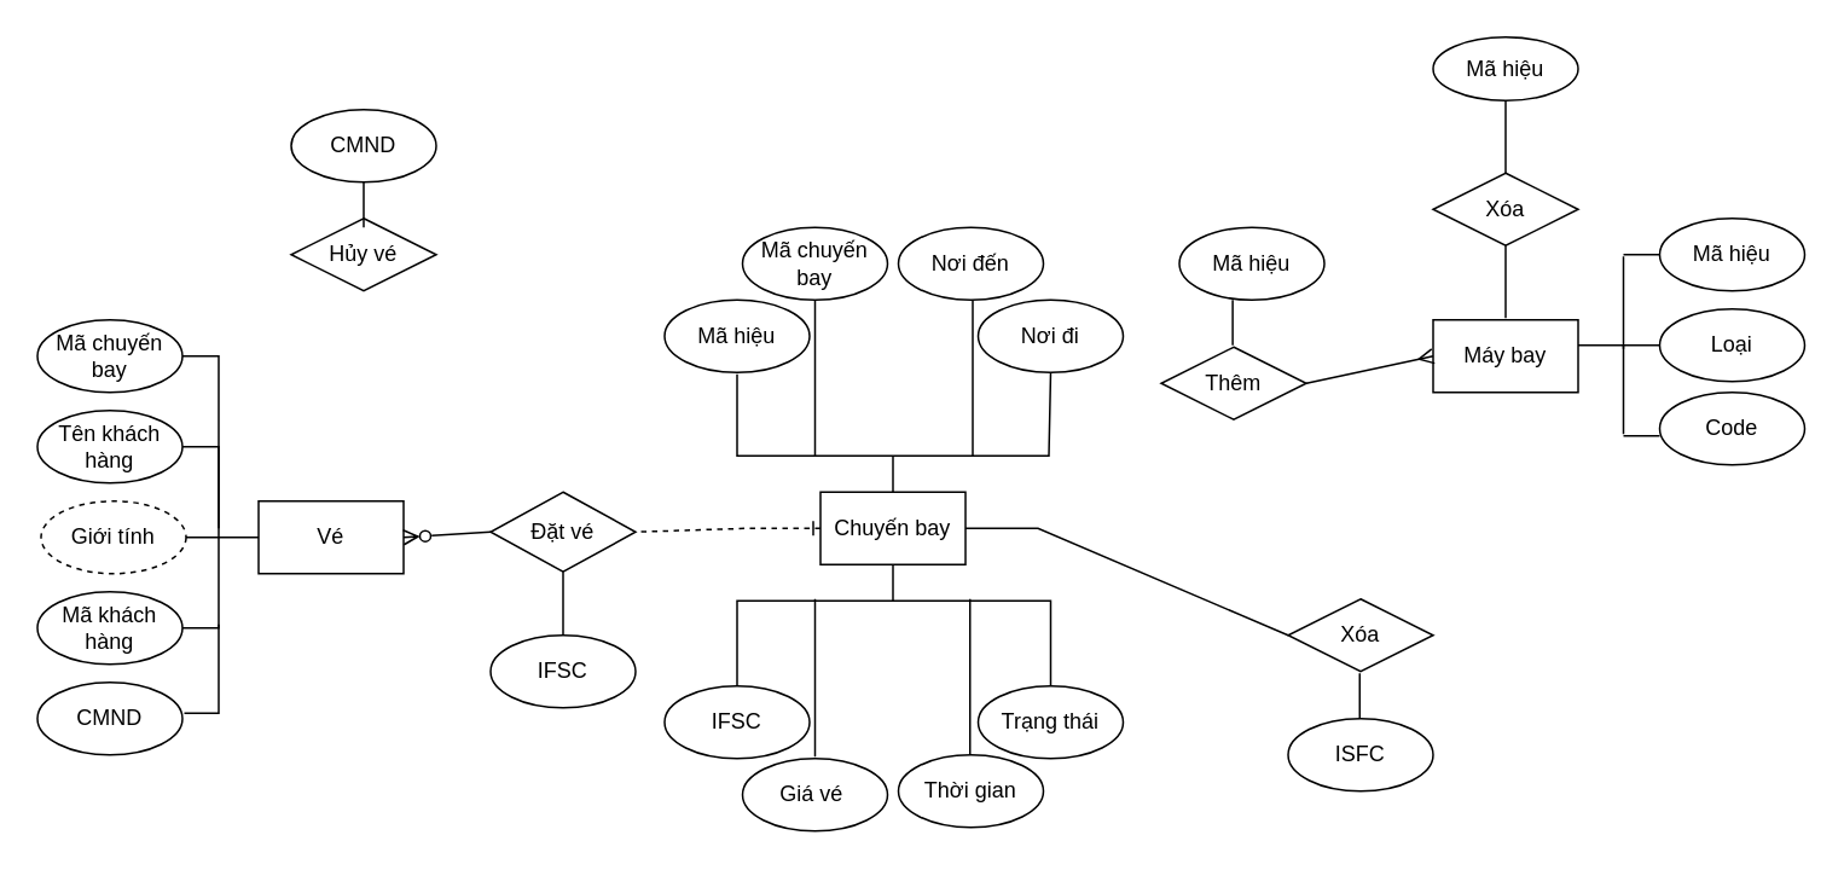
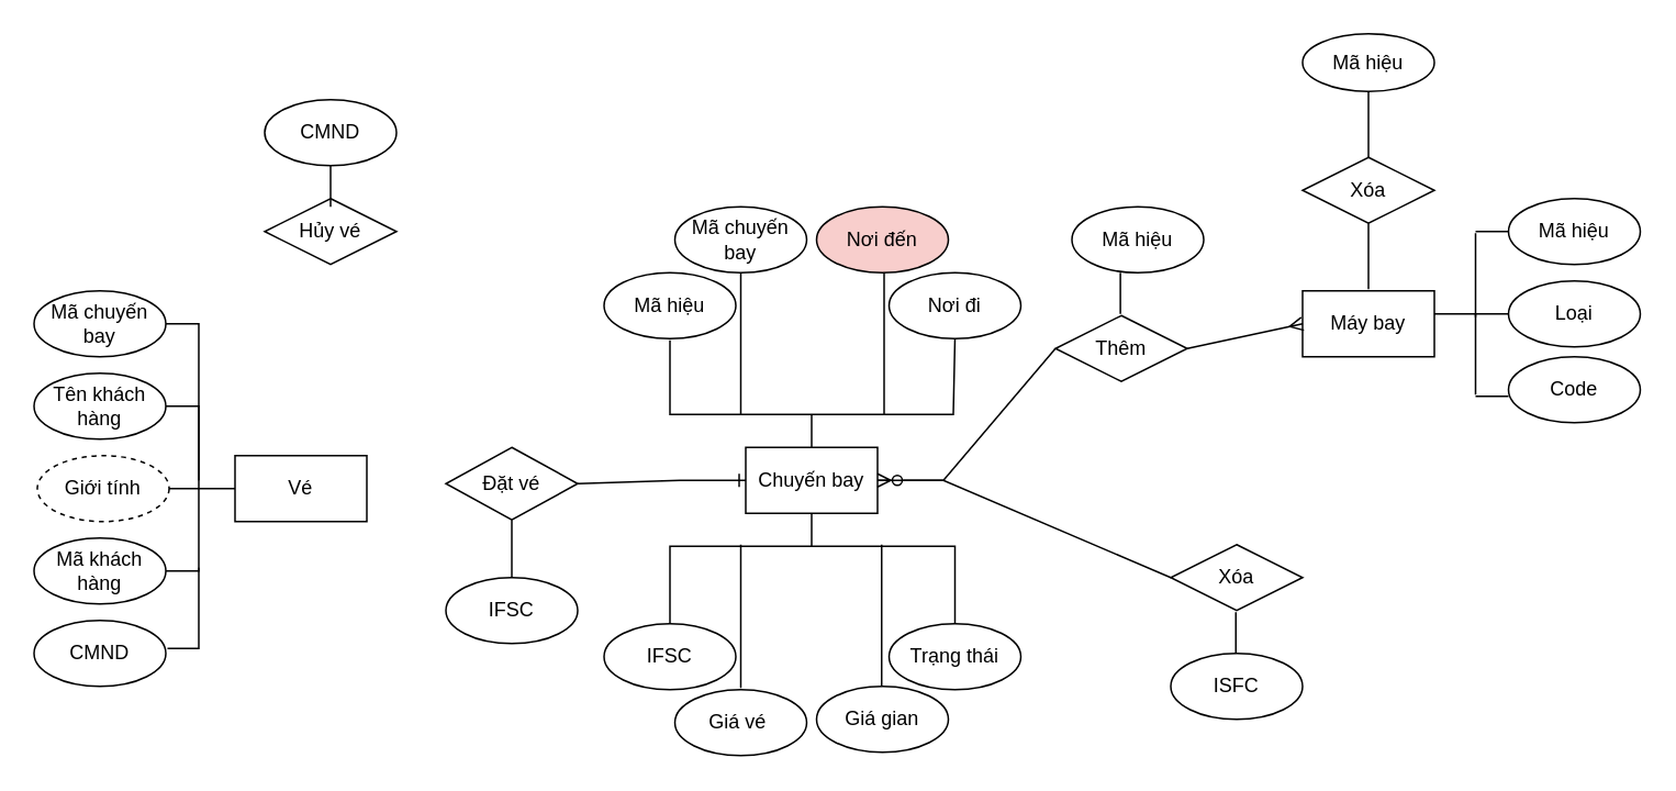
- <mxCell id="51" value="Nơi&amp;nbsp;đến" style="ellipse;whiteSpace=wrap;html=1;" vertex="1" parent="1"><mxGeometry x="495" y="125" width="80" height="40" as="geometry" /></mxCell>
+ <mxCell id="51" value="Nơi&amp;nbsp;đến" style="ellipse;whiteSpace=wrap;html=1;fillColor=#f8cecc;" vertex="1" parent="1"><mxGeometry x="495" y="125" width="80" height="40" as="geometry" /></mxCell>
+ <mxCell id="35" value="" style="endArrow=none;html=1;rounded=0;exitX=1;exitY=0.5;exitDx=0;exitDy=0;startArrow=ERzeroToMany;startFill=0;entryX=0;entryY=0.5;entryDx=0;entryDy=0;" edge="1" parent="1" source="2" target="6"><mxGeometry width="50" height="50" relative="1" as="geometry"><mxPoint x="611" y="231" as="sourcePoint" /><mxPoint x="611" y="211" as="targetPoint" /><Array as="points"><mxPoint x="572" y="291" /></Array></mxGeometry></mxCell>
- <mxCell id="37" value="" style="endArrow=none;html=1;rounded=0;entryX=1;entryY=0.5;entryDx=0;entryDy=0;startArrow=ERone;startFill=0;exitX=0;exitY=0.5;exitDx=0;exitDy=0;dashed=1;" edge="1" parent="1" source="2" target="5"><mxGeometry width="50" height="50" relative="1" as="geometry"><mxPoint x="382" y="281" as="sourcePoint" /><mxPoint x="371" y="351" as="targetPoint" /><Array as="points"><mxPoint x="412" y="291" /></Array></mxGeometry></mxCell>
+ <mxCell id="37" value="" style="endArrow=none;html=1;rounded=0;entryX=1;entryY=0.5;entryDx=0;entryDy=0;startArrow=ERone;startFill=0;exitX=0;exitY=0.5;exitDx=0;exitDy=0;" edge="1" parent="1" source="2" target="5"><mxGeometry width="50" height="50" relative="1" as="geometry"><mxPoint x="382" y="281" as="sourcePoint" /><mxPoint x="371" y="351" as="targetPoint" /><Array as="points"><mxPoint x="412" y="291" /></Array></mxGeometry></mxCell>
- <mxCell id="32" value="" style="endArrow=none;html=1;rounded=0;startArrow=ERzeroToMany;startFill=0;entryX=0;entryY=0.5;entryDx=0;entryDy=0;exitX=1;exitY=0.5;exitDx=0;exitDy=0;" edge="1" parent="1" source="3" target="5"><mxGeometry width="50" height="50" relative="1" as="geometry"><mxPoint x="212" y="336" as="sourcePoint" /><mxPoint x="222" y="376" as="targetPoint" /><Array as="points" /></mxGeometry></mxCell>
- <mxCell id="53" value="Thời gian" style="ellipse;whiteSpace=wrap;html=1;" vertex="1" parent="1"><mxGeometry x="495" y="416" width="80" height="40" as="geometry" /></mxCell>
+ <mxCell id="53" value="Giá gian" style="ellipse;whiteSpace=wrap;html=1;" vertex="1" parent="1"><mxGeometry x="495" y="416" width="80" height="40" as="geometry" /></mxCell>
